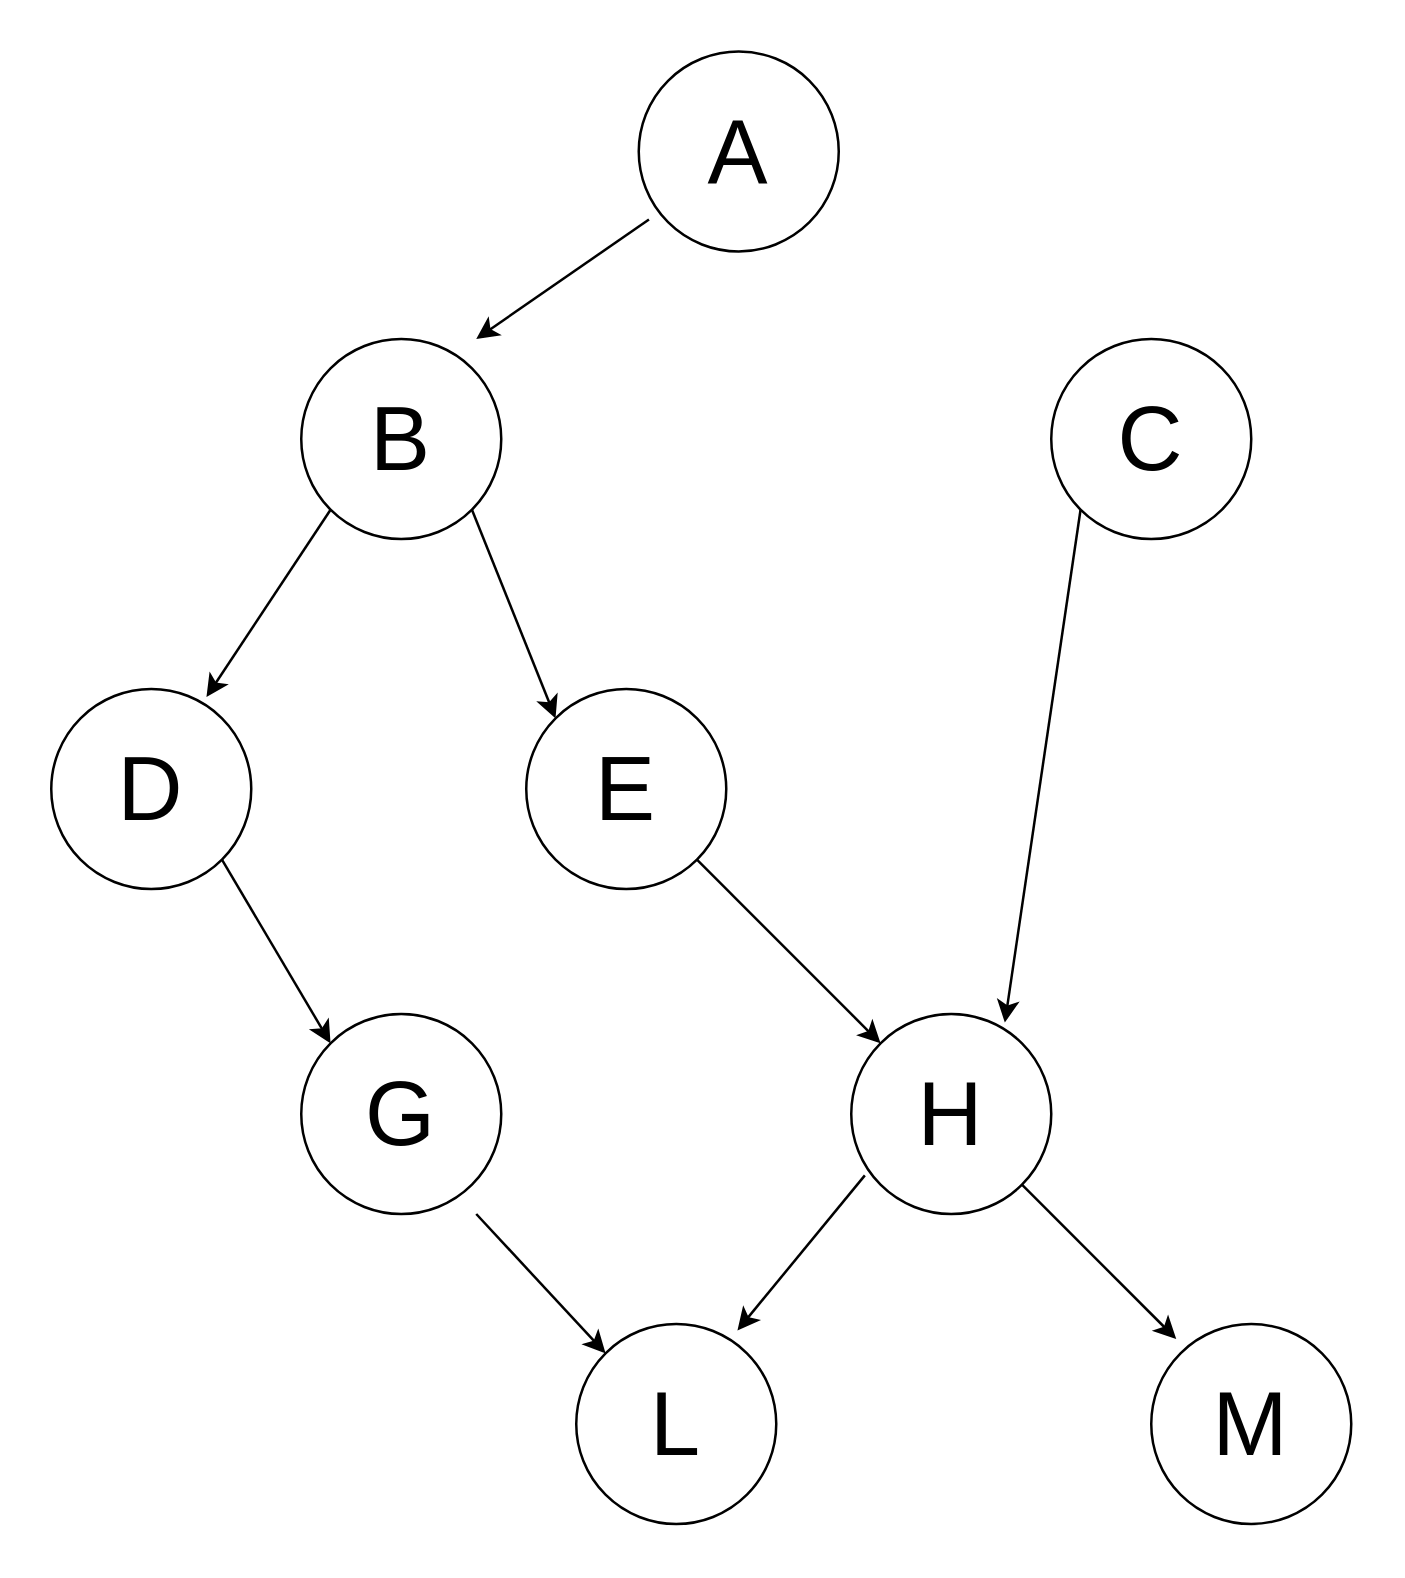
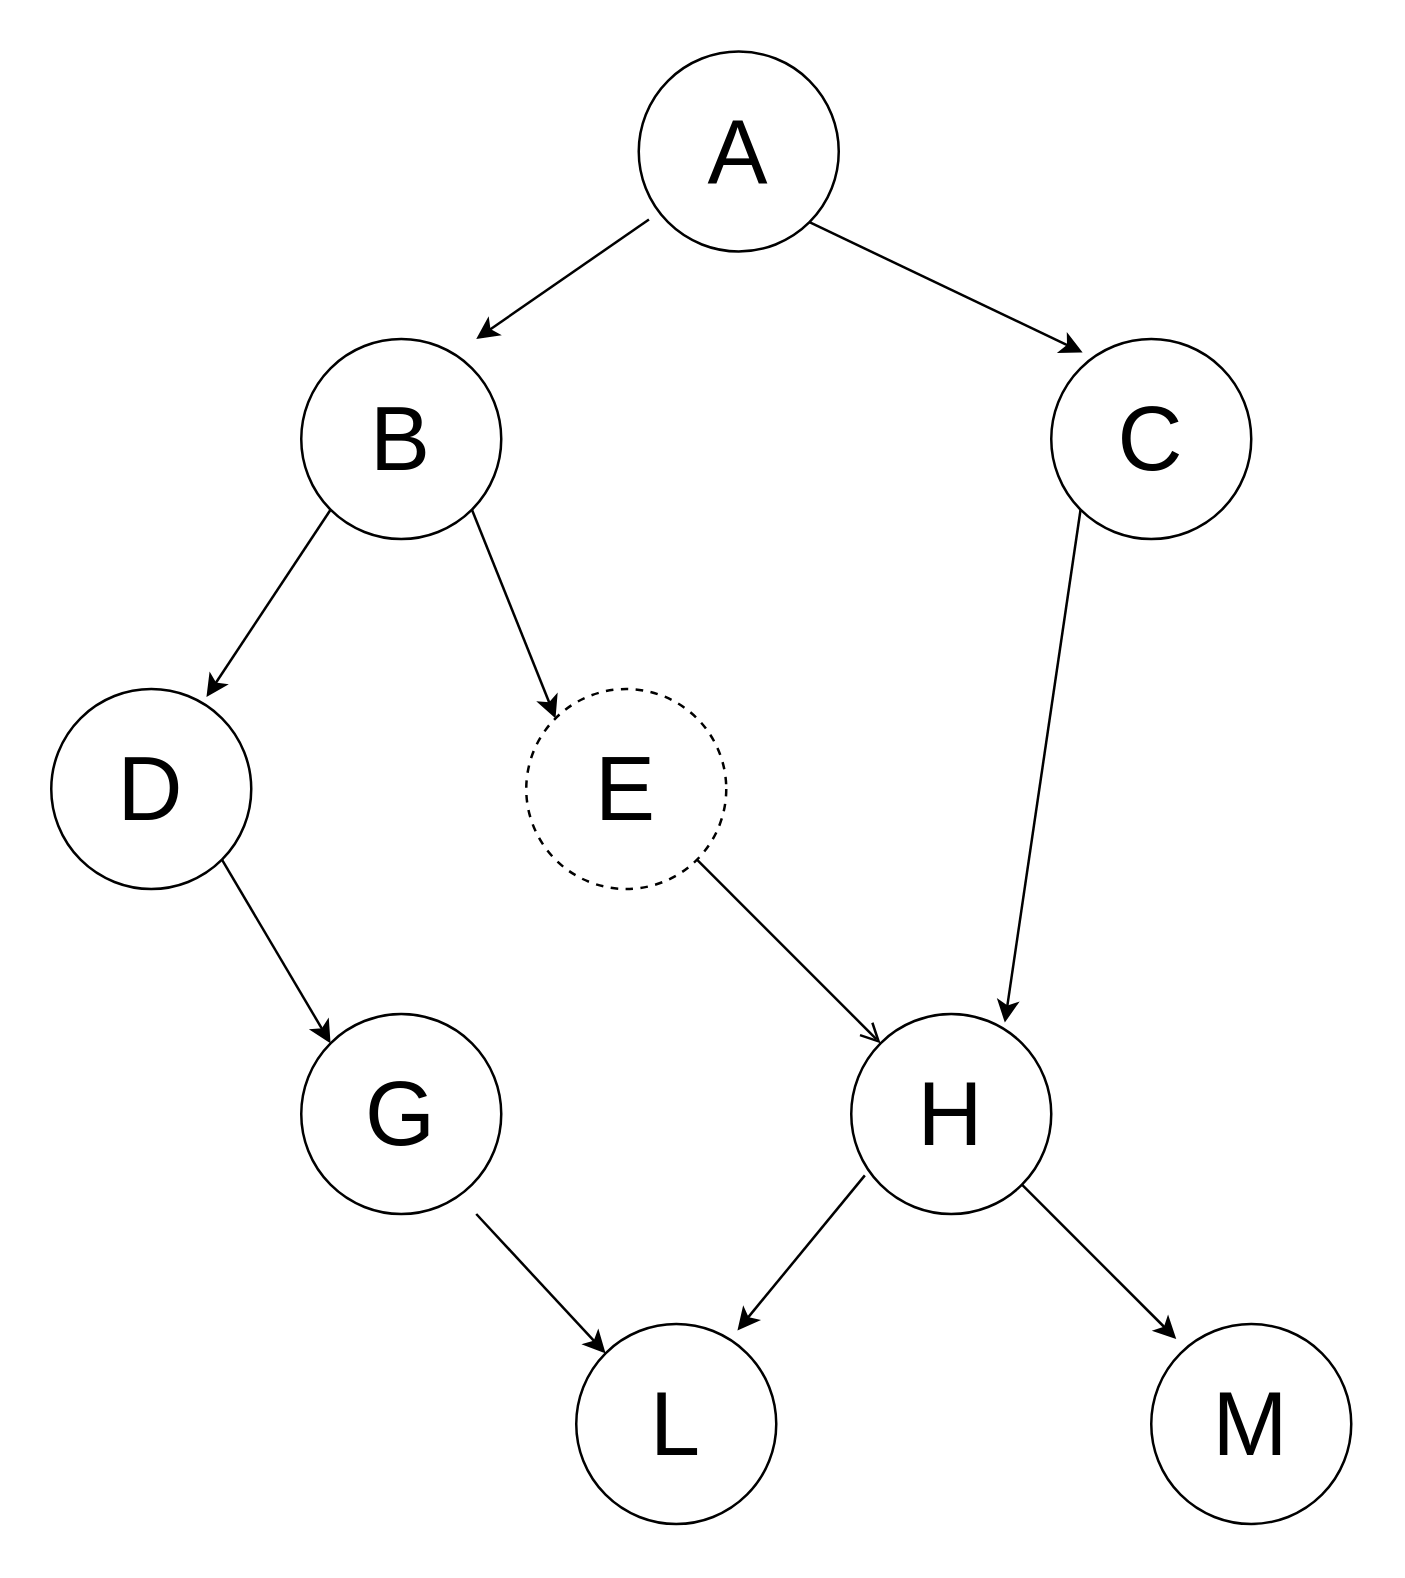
+ <mxCell id="17" value="" style="endArrow=classic;html=1;exitX=1;exitY=1;exitDx=0;exitDy=0;entryX=0.157;entryY=0.067;entryDx=0;entryDy=0;entryPerimeter=0;" edge="1" parent="1" source="2" target="4"><mxGeometry width="50" height="50" relative="1" as="geometry"><mxPoint x="-40" y="175" as="sourcePoint" /><mxPoint x="430" y="135" as="targetPoint" /></mxGeometry></mxCell>
- <mxCell id="6" value="&lt;font style=&quot;font-size: 36px&quot;&gt;E&lt;/font&gt;" style="ellipse;whiteSpace=wrap;html=1;aspect=fixed;" vertex="1" parent="1"><mxGeometry x="210" y="275" width="80" height="80" as="geometry" /></mxCell>
+ <mxCell id="6" value="&lt;font style=&quot;font-size: 36px&quot;&gt;E&lt;/font&gt;" style="ellipse;whiteSpace=wrap;html=1;aspect=fixed;dashed=1;" vertex="1" parent="1"><mxGeometry x="210" y="275" width="80" height="80" as="geometry" /></mxCell>
- <mxCell id="15" value="" style="endArrow=classic;html=1;exitX=1;exitY=1;exitDx=0;exitDy=0;entryX=0;entryY=0;entryDx=0;entryDy=0;" edge="1" parent="1" source="6" target="8"><mxGeometry width="50" height="50" relative="1" as="geometry"><mxPoint x="-110" y="445" as="sourcePoint" /><mxPoint x="-60" y="395" as="targetPoint" /></mxGeometry></mxCell>
+ <mxCell id="15" value="" style="endArrow=open;html=1;exitX=1;exitY=1;exitDx=0;exitDy=0;entryX=0;entryY=0;entryDx=0;entryDy=0;" edge="1" parent="1" source="6" target="8"><mxGeometry width="50" height="50" relative="1" as="geometry"><mxPoint x="-110" y="445" as="sourcePoint" /><mxPoint x="-60" y="395" as="targetPoint" /></mxGeometry></mxCell>
